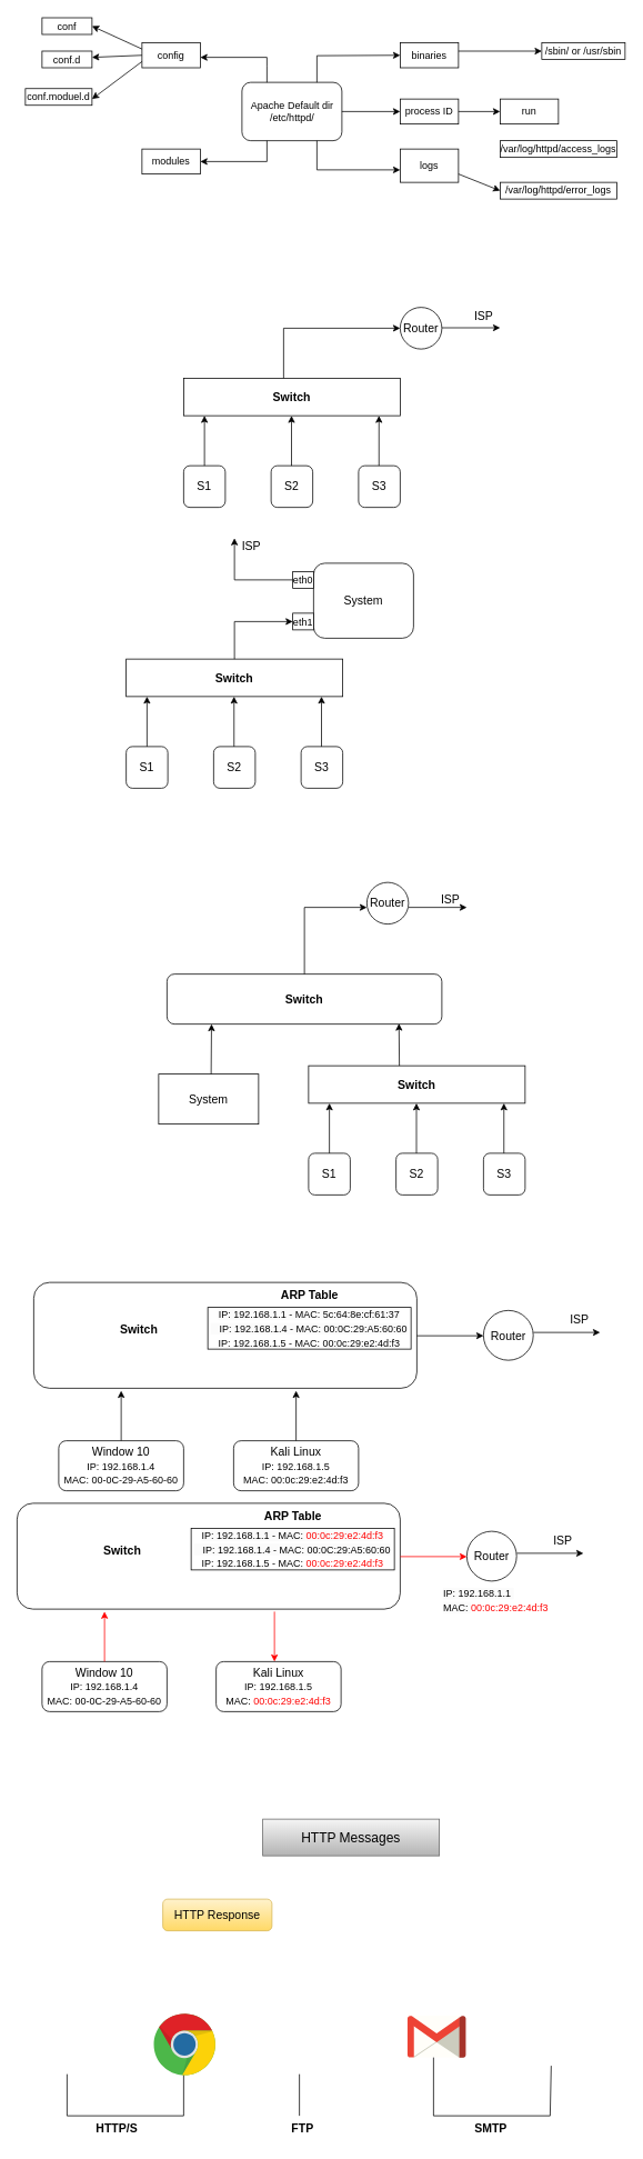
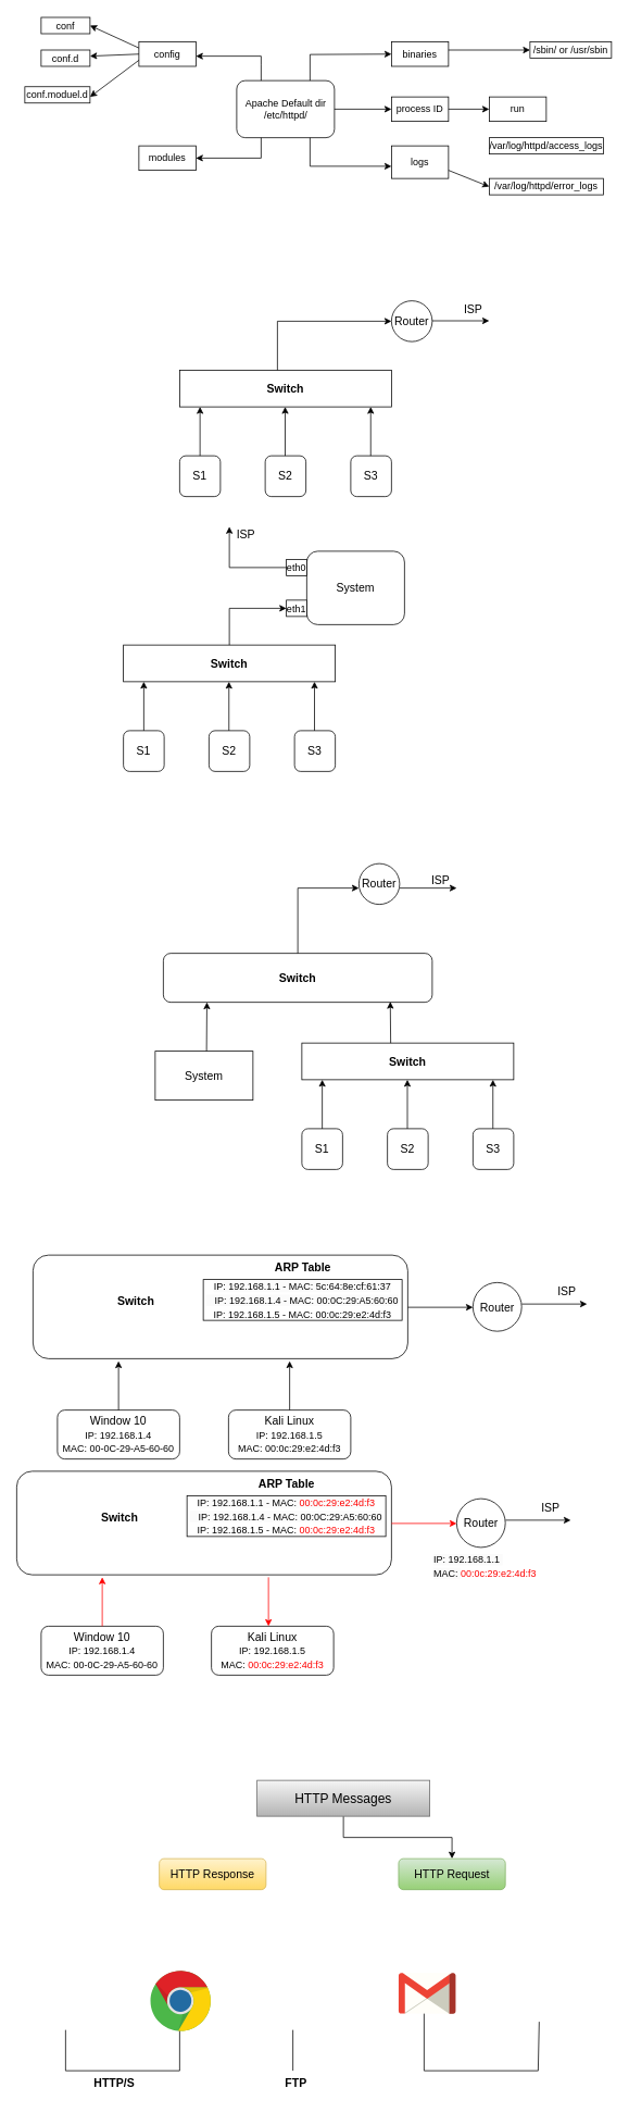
+ <mxCell id="91" style="edgeStyle=orthogonalEdgeStyle;rounded=0;orthogonalLoop=1;jettySize=auto;html=1;entryX=0.5;entryY=0;entryDx=0;entryDy=0;fontSize=14;" parent="1" source="92" target="94" edge="1"><mxGeometry relative="1" as="geometry" /></mxCell>
+ <mxCell id="94" value="HTTP Request" style="rounded=1;whiteSpace=wrap;html=1;fontSize=14;fillColor=#d5e8d4;gradientColor=#97d077;strokeColor=#82b366;" parent="1" vertex="1"><mxGeometry x="488.75" y="2278" width="131" height="38" as="geometry" /></mxCell>
- <mxCell id="105" value="&lt;b&gt;&lt;font style=&quot;font-size: 14px;&quot;&gt;SMTP&lt;/font&gt;&lt;/b&gt;" style="text;html=1;strokeColor=none;fillColor=none;align=center;verticalAlign=middle;whiteSpace=wrap;rounded=0;" parent="1" vertex="1"><mxGeometry x="558.75" y="2538" width="60" height="30" as="geometry" /></mxCell>
